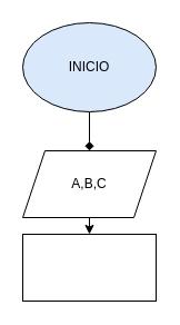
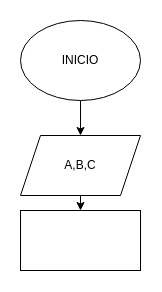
- <mxCell id="3" value="INICIO" style="ellipse;whiteSpace=wrap;html=1;fillColor=#dae8fc;" vertex="1" parent="1"><mxGeometry x="20" y="20" width="120" height="80" as="geometry" /></mxCell>
+ <mxCell id="3" value="INICIO" style="ellipse;whiteSpace=wrap;html=1;" vertex="1" parent="1"><mxGeometry x="20" y="20" width="120" height="80" as="geometry" /></mxCell>
- <mxCell id="2" value="" style="edgeStyle=none;html=1;endArrow=diamond;" edge="1" parent="1" source="3" target="5"><mxGeometry relative="1" as="geometry" /></mxCell>
+ <mxCell id="2" value="" style="edgeStyle=none;html=1;" edge="1" parent="1" source="3" target="5"><mxGeometry relative="1" as="geometry" /></mxCell>
